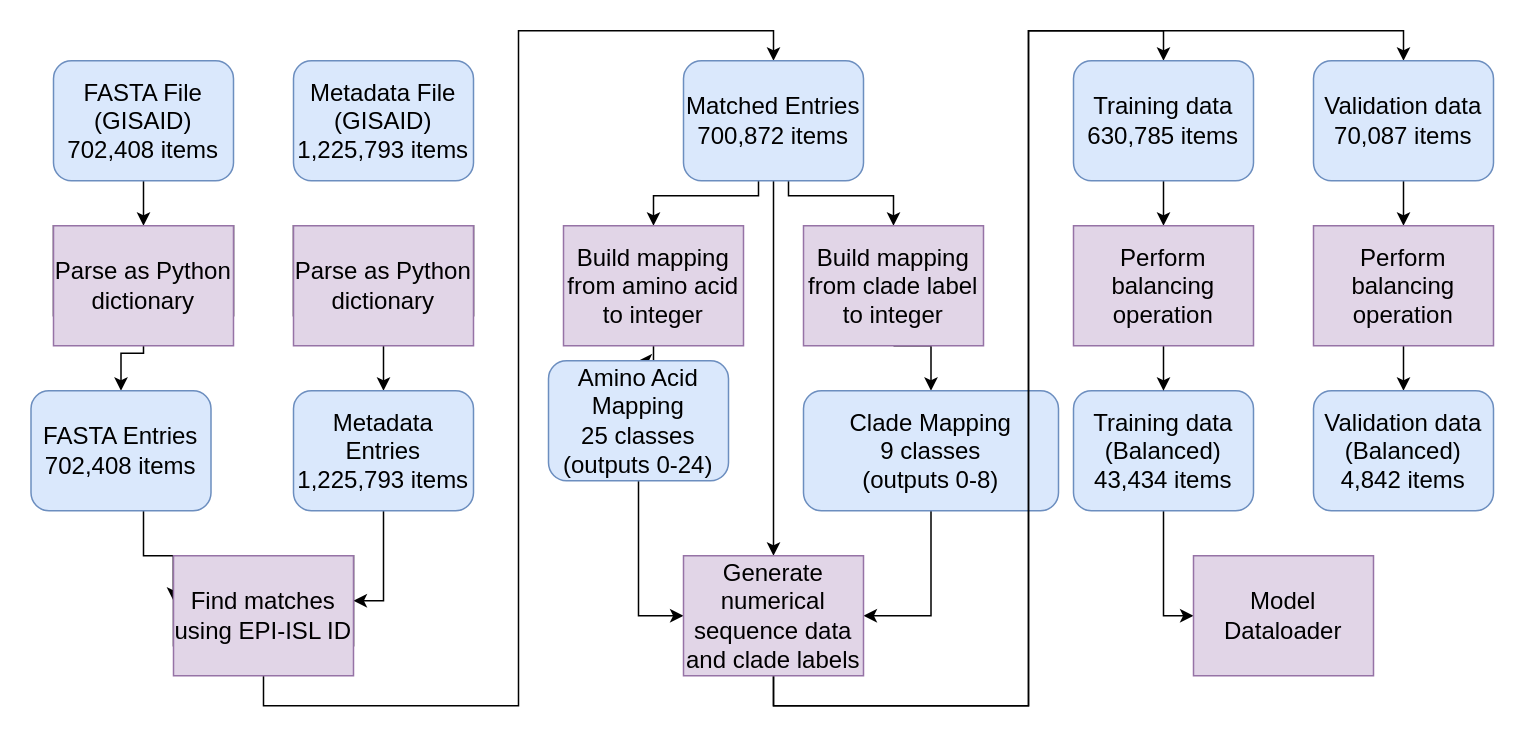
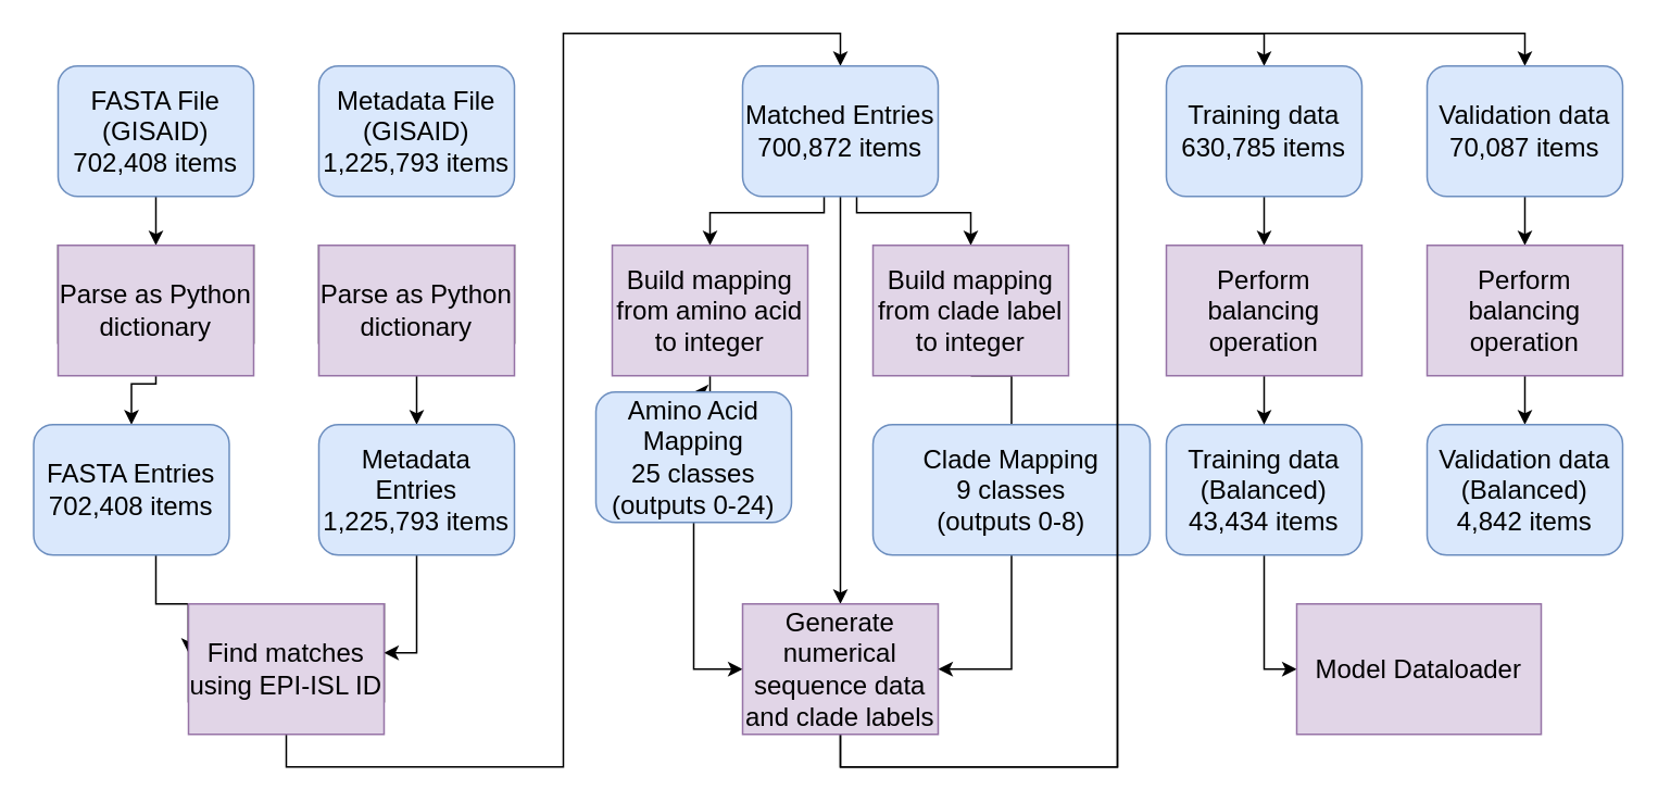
- <mxCell id="23" style="edgeStyle=orthogonalEdgeStyle;rounded=0;orthogonalLoop=1;jettySize=auto;html=1;exitX=0.5;exitY=1;exitDx=0;exitDy=0;entryX=0.5;entryY=0;entryDx=0;entryDy=0;fontSize=16;" edge="1" parent="1" source="24" target="28"><mxGeometry relative="1" as="geometry"><mxPoint x="595" y="240" as="sourcePoint" /></mxGeometry></mxCell>
+ <mxCell id="23" style="edgeStyle=orthogonalEdgeStyle;rounded=0;orthogonalLoop=1;jettySize=auto;html=1;exitX=0.5;exitY=1;exitDx=0;exitDy=0;entryX=0.5;entryY=0;entryDx=0;entryDy=0;fontSize=16;endArrow=none;" edge="1" parent="1" source="24" target="28"><mxGeometry relative="1" as="geometry"><mxPoint x="595" y="240" as="sourcePoint" /></mxGeometry></mxCell>
- <mxCell id="46" value="Model Dataloader" style="rounded=0;whiteSpace=wrap;html=1;fillColor=#e1d5e7;strokeColor=#9673a6;fontSize=16;" vertex="1" parent="1"><mxGeometry x="795" y="370" width="120" height="80" as="geometry" /></mxCell>
+ <mxCell id="46" value="Model Dataloader" style="rounded=0;whiteSpace=wrap;html=1;fillColor=#e1d5e7;strokeColor=#9673a6;fontSize=16;" vertex="1" parent="1"><mxGeometry x="795" y="370" width="150" height="80" as="geometry" /></mxCell>
